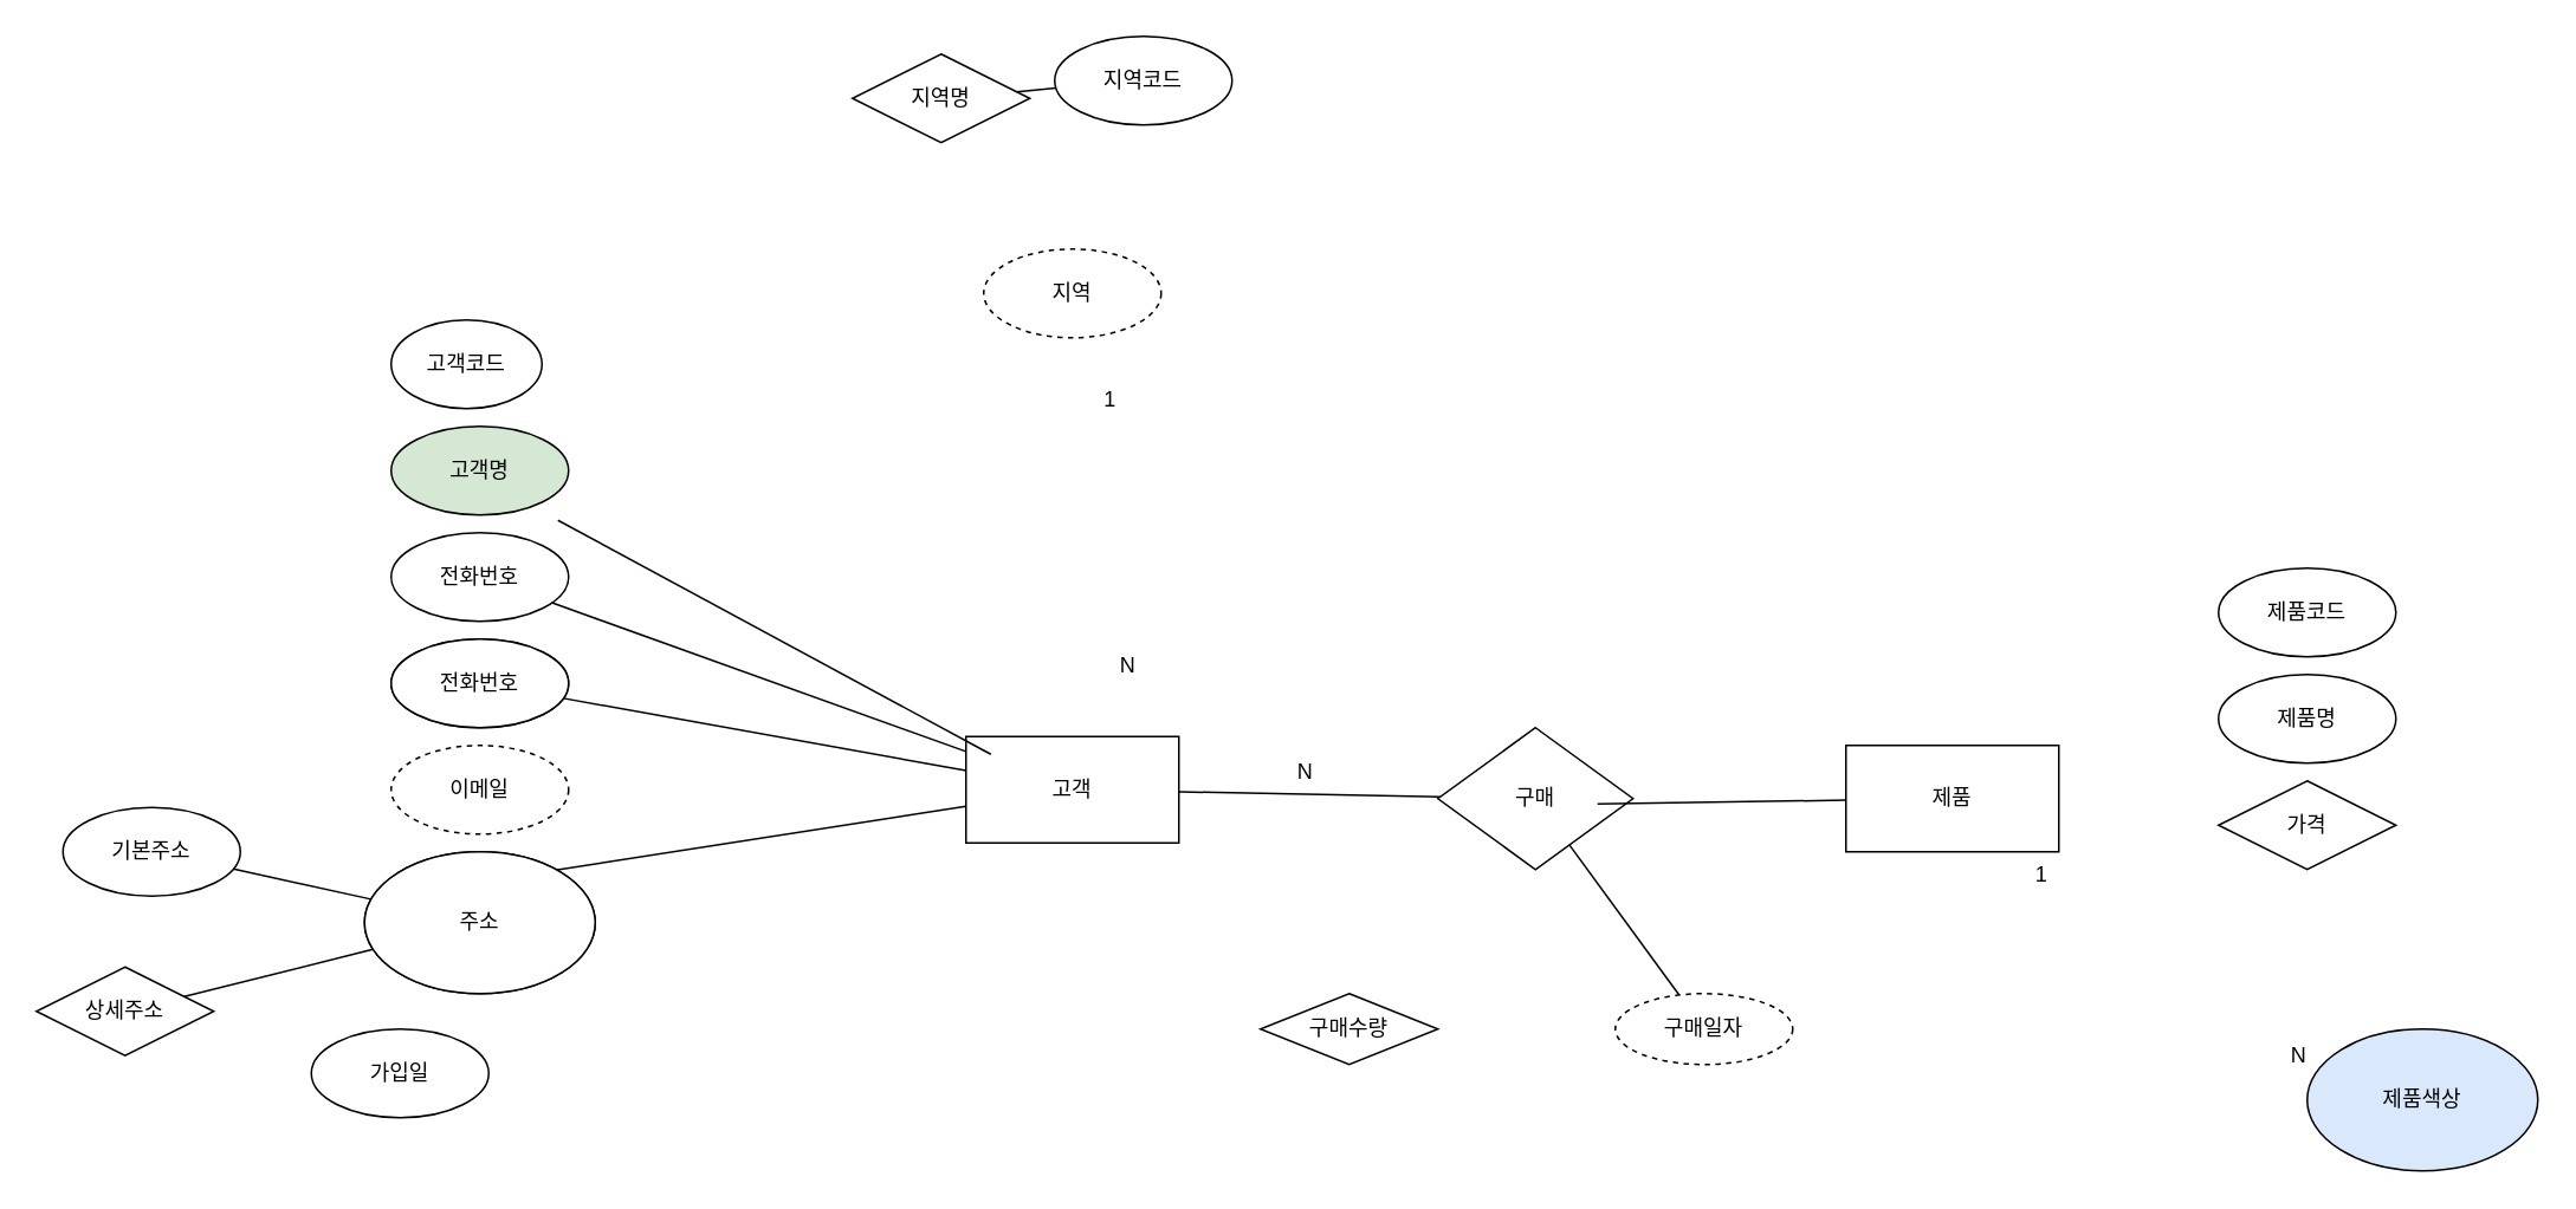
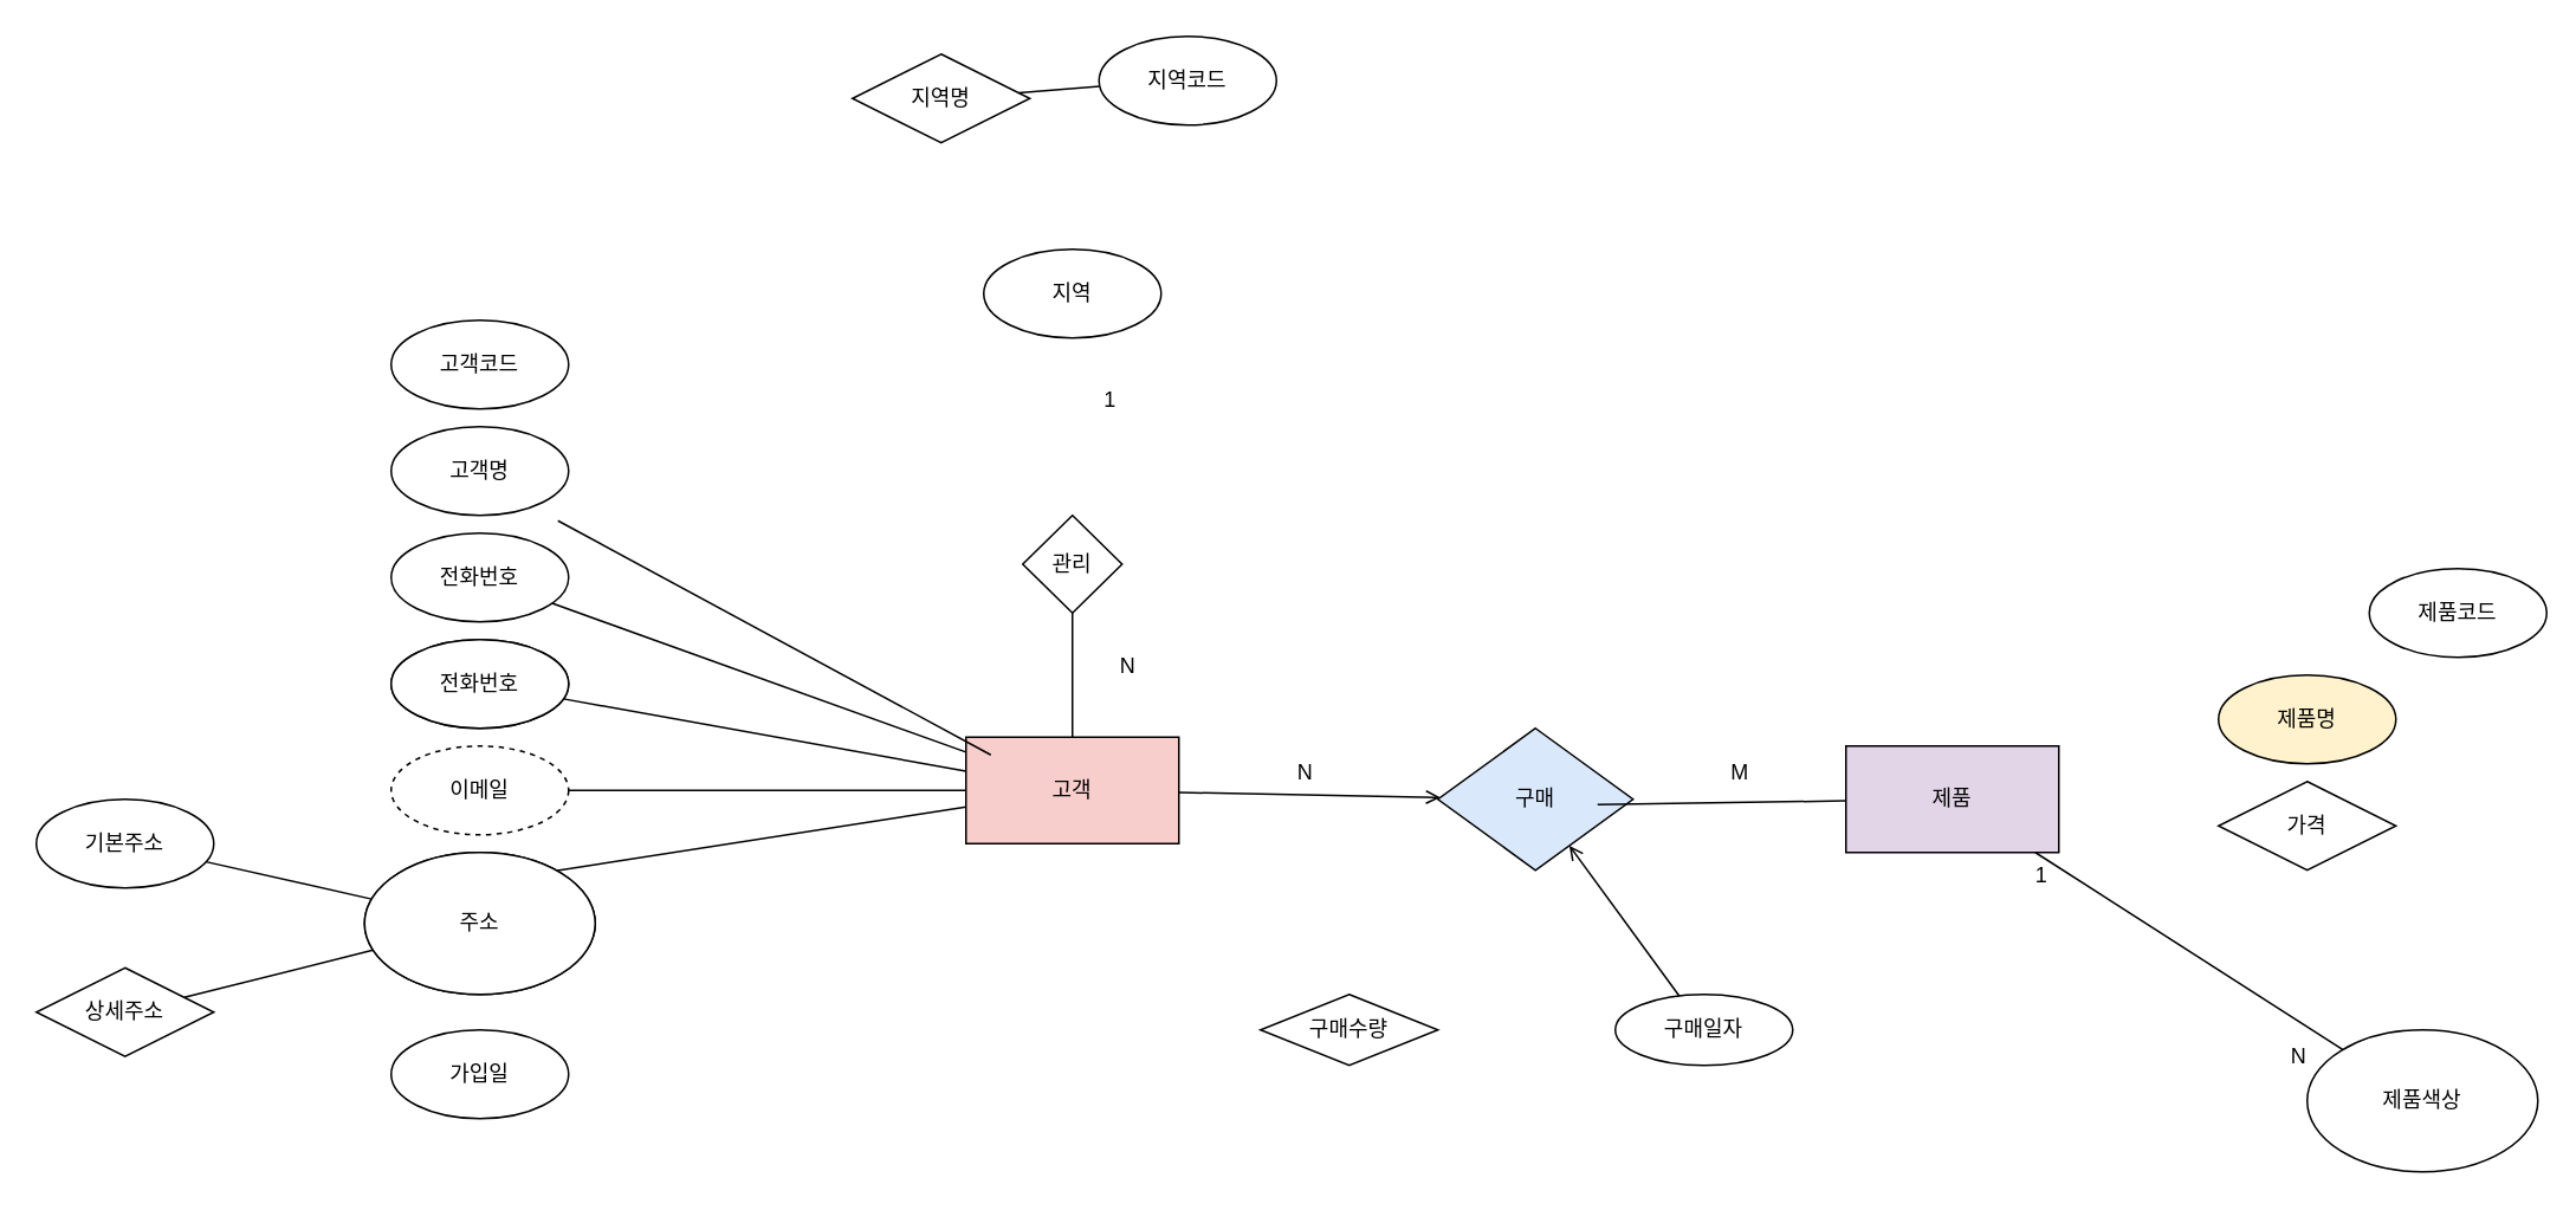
- <mxCell id="12" value="지역코드" style="ellipse;whiteSpace=wrap;html=1;" vertex="1" parent="1"><mxGeometry x="594" y="20" width="100" height="50" as="geometry" /></mxCell>
+ <mxCell id="12" value="지역코드" style="ellipse;whiteSpace=wrap;html=1;" vertex="1" parent="1"><mxGeometry x="619" y="20" width="100" height="50" as="geometry" /></mxCell>
- <mxCell id="11" value="지역" style="ellipse;whiteSpace=wrap;html=1;dashed=1;" vertex="1" parent="1"><mxGeometry x="554" y="140" width="100" height="50" as="geometry" /></mxCell>
+ <mxCell id="11" value="지역" style="ellipse;whiteSpace=wrap;html=1;" vertex="1" parent="1"><mxGeometry x="554" y="140" width="100" height="50" as="geometry" /></mxCell>
- <mxCell id="4" value="고객코드" style="ellipse;whiteSpace=wrap;html=1;" vertex="1" parent="1"><mxGeometry x="220" y="180" width="85" height="50" as="geometry" /></mxCell>
+ <mxCell id="4" value="고객코드" style="ellipse;whiteSpace=wrap;html=1;" vertex="1" parent="1"><mxGeometry x="220" y="180" width="100" height="50" as="geometry" /></mxCell>
- <mxCell id="5" value="고객명" style="ellipse;whiteSpace=wrap;html=1;fillColor=#d5e8d4;" vertex="1" parent="1"><mxGeometry x="220" y="240" width="100" height="50" as="geometry" /></mxCell>
+ <mxCell id="5" value="고객명" style="ellipse;whiteSpace=wrap;html=1;" vertex="1" parent="1"><mxGeometry x="220" y="240" width="100" height="50" as="geometry" /></mxCell>
+ <mxCell id="41" value="관리" style="rhombus;whiteSpace=wrap;html=1;" vertex="1" parent="1"><mxGeometry x="576" y="290" width="56" height="55" as="geometry" /></mxCell>
- <mxCell id="25" value="제품코드" style="ellipse;whiteSpace=wrap;html=1;" vertex="1" parent="1"><mxGeometry x="1250" y="320" width="100" height="50" as="geometry" /></mxCell>
+ <mxCell id="25" value="제품코드" style="ellipse;whiteSpace=wrap;html=1;" vertex="1" parent="1"><mxGeometry x="1335" y="320" width="100" height="50" as="geometry" /></mxCell>
+ <mxCell id="42" value="" style="endArrow=none;html=1;rounded=0;exitX=0.5;exitY=0;exitDx=0;exitDy=0;" edge="1" parent="1" source="2" target="41"><mxGeometry relative="1" as="geometry"><mxPoint x="576" y="384.5" as="sourcePoint" /><mxPoint x="650" y="350" as="targetPoint" /></mxGeometry></mxCell>
- <mxCell id="26" value="제품명" style="ellipse;whiteSpace=wrap;html=1;" vertex="1" parent="1"><mxGeometry x="1250" y="380" width="100" height="50" as="geometry" /></mxCell>
+ <mxCell id="26" value="제품명" style="ellipse;whiteSpace=wrap;html=1;fillColor=#fff2cc;" vertex="1" parent="1"><mxGeometry x="1250" y="380" width="100" height="50" as="geometry" /></mxCell>
+ <mxCell id="37" value="M" style="text;html=1;align=center;verticalAlign=middle;resizable=0;points=[];autosize=1;strokeColor=none;fillColor=none;" vertex="1" parent="1"><mxGeometry x="965" y="420" width="30" height="30" as="geometry" /></mxCell>
+ <mxCell id="17" value="" style="endArrow=none;html=1;rounded=0;" edge="1" parent="1" source="8" target="2"><mxGeometry relative="1" as="geometry"><mxPoint x="325" y="384" as="sourcePoint" /><mxPoint x="450" y="354" as="targetPoint" /></mxGeometry></mxCell>
- <mxCell id="2" value="고객" style="rounded=0;whiteSpace=wrap;html=1;" vertex="1" parent="1"><mxGeometry x="544" y="415" width="120" height="60" as="geometry" /></mxCell>
+ <mxCell id="2" value="고객" style="rounded=0;whiteSpace=wrap;html=1;fillColor=#f8cecc;" vertex="1" parent="1"><mxGeometry x="544" y="415" width="120" height="60" as="geometry" /></mxCell>
- <mxCell id="34" value="" style="endArrow=none;html=1;rounded=0;" edge="1" parent="1" source="2" target="33"><mxGeometry relative="1" as="geometry"><mxPoint x="664" y="449.29" as="sourcePoint" /><mxPoint x="824" y="449.29" as="targetPoint" /></mxGeometry></mxCell>
+ <mxCell id="34" value="" style="endArrow=open;html=1;rounded=0;" edge="1" parent="1" source="2" target="33"><mxGeometry relative="1" as="geometry"><mxPoint x="664" y="449.29" as="sourcePoint" /><mxPoint x="824" y="449.29" as="targetPoint" /></mxGeometry></mxCell>
- <mxCell id="33" value="구매&lt;br&gt;" style="rhombus;whiteSpace=wrap;html=1;" vertex="1" parent="1"><mxGeometry x="810" y="410" width="110" height="80" as="geometry" /></mxCell>
+ <mxCell id="33" value="구매&lt;br&gt;" style="rhombus;whiteSpace=wrap;html=1;fillColor=#dae8fc;" vertex="1" parent="1"><mxGeometry x="810" y="410" width="110" height="80" as="geometry" /></mxCell>
- <mxCell id="3" value="제품" style="rounded=0;whiteSpace=wrap;html=1;" vertex="1" parent="1"><mxGeometry x="1040" y="420" width="120" height="60" as="geometry" /></mxCell>
+ <mxCell id="3" value="제품" style="rounded=0;whiteSpace=wrap;html=1;fillColor=#e1d5e7;" vertex="1" parent="1"><mxGeometry x="1040" y="420" width="120" height="60" as="geometry" /></mxCell>
- <mxCell id="40" value="" style="endArrow=none;html=1;rounded=0;" edge="1" parent="1" source="39" target="33"><mxGeometry relative="1" as="geometry"><mxPoint x="785" y="571" as="sourcePoint" /><mxPoint x="855" y="485" as="targetPoint" /></mxGeometry></mxCell>
+ <mxCell id="40" value="" style="endArrow=open;html=1;rounded=0;" edge="1" parent="1" source="39" target="33"><mxGeometry relative="1" as="geometry"><mxPoint x="785" y="571" as="sourcePoint" /><mxPoint x="855" y="485" as="targetPoint" /></mxGeometry></mxCell>
- <mxCell id="21" value="기본주소" style="ellipse;whiteSpace=wrap;html=1;" vertex="1" parent="1"><mxGeometry x="35" y="455" width="100" height="50" as="geometry" /></mxCell>
+ <mxCell id="21" value="기본주소" style="ellipse;whiteSpace=wrap;html=1;" vertex="1" parent="1"><mxGeometry x="20" y="450" width="100" height="50" as="geometry" /></mxCell>
+ <mxCell id="30" value="" style="endArrow=none;html=1;rounded=0;" edge="1" parent="1" source="3" target="27"><mxGeometry relative="1" as="geometry"><mxPoint x="1170" y="465" as="sourcePoint" /><mxPoint x="1261" y="471" as="targetPoint" /></mxGeometry></mxCell>
- <mxCell id="39" value="구매일자" style="ellipse;whiteSpace=wrap;html=1;align=center;dashed=1;" vertex="1" parent="1"><mxGeometry x="910" y="560" width="100" height="40" as="geometry" /></mxCell>
+ <mxCell id="39" value="구매일자" style="ellipse;whiteSpace=wrap;html=1;align=center;" vertex="1" parent="1"><mxGeometry x="910" y="560" width="100" height="40" as="geometry" /></mxCell>
- <mxCell id="10" value="가입일" style="ellipse;whiteSpace=wrap;html=1;" vertex="1" parent="1"><mxGeometry x="175" y="580" width="100" height="50" as="geometry" /></mxCell>
+ <mxCell id="10" value="가입일" style="ellipse;whiteSpace=wrap;html=1;" vertex="1" parent="1"><mxGeometry x="220" y="580" width="100" height="50" as="geometry" /></mxCell>
- <mxCell id="27" value="제품색상" style="ellipse;whiteSpace=wrap;html=1;fillColor=#dae8fc;" vertex="1" parent="1"><mxGeometry x="1300" y="580" width="130" height="80" as="geometry" /></mxCell>
+ <mxCell id="27" value="제품색상" style="ellipse;whiteSpace=wrap;html=1;" vertex="1" parent="1"><mxGeometry x="1300" y="580" width="130" height="80" as="geometry" /></mxCell>
